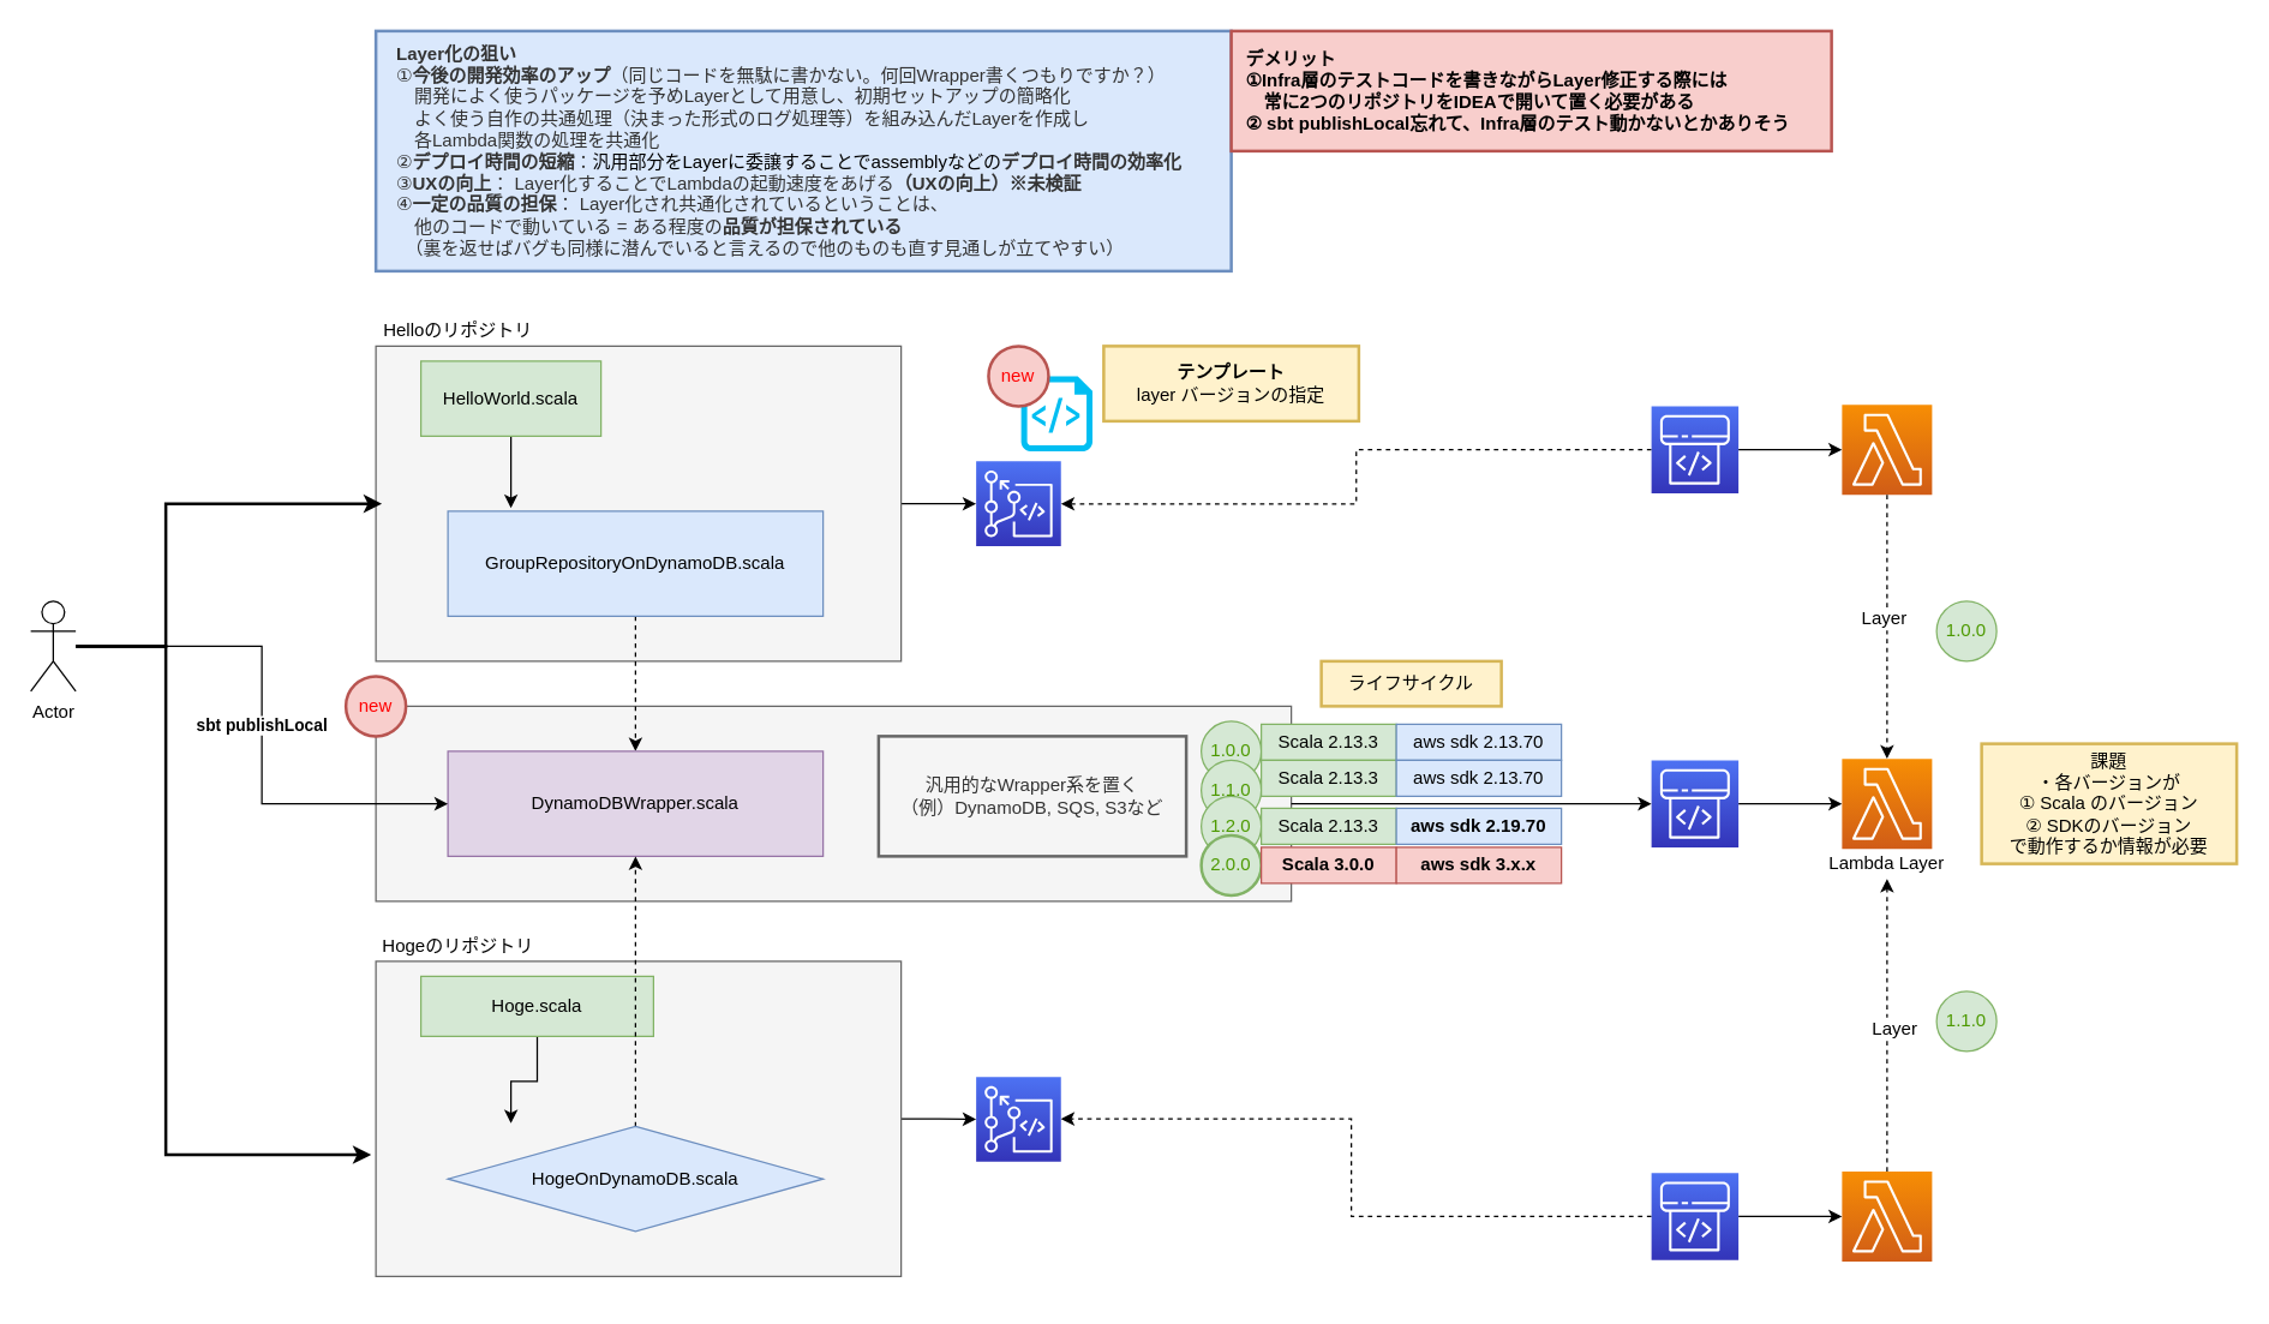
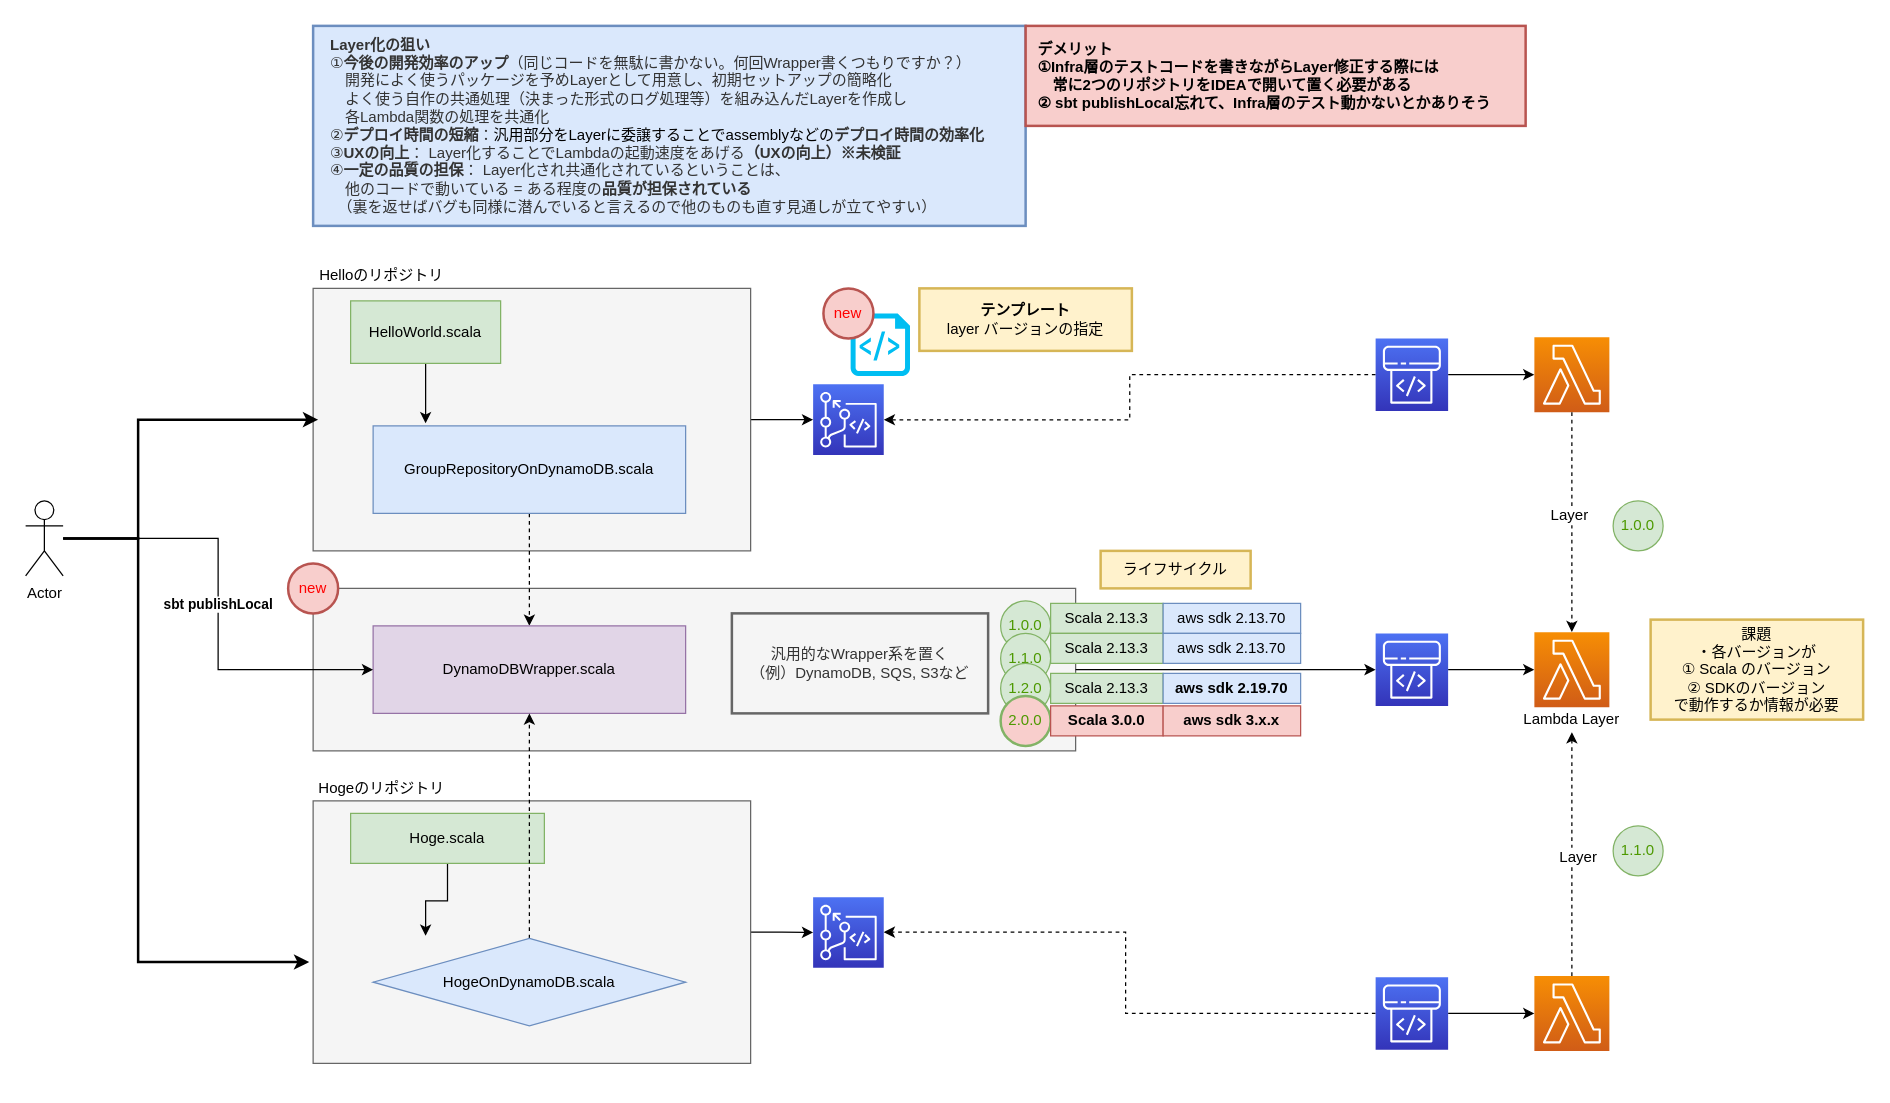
- <mxCell id="34" value="2.0.0" style="ellipse;whiteSpace=wrap;html=1;aspect=fixed;fillColor=#d5e8d4;strokeColor=#82b366;strokeWidth=2;fontColor=#4D9900;" vertex="1" parent="1"><mxGeometry x="800" y="556" width="40" height="40" as="geometry" /></mxCell>
+ <mxCell id="34" value="2.0.0" style="ellipse;whiteSpace=wrap;html=1;aspect=fixed;fillColor=#f8cecc;strokeColor=#82b366;strokeWidth=2;fontColor=#4D9900;" vertex="1" parent="1"><mxGeometry x="800" y="556" width="40" height="40" as="geometry" /></mxCell>
